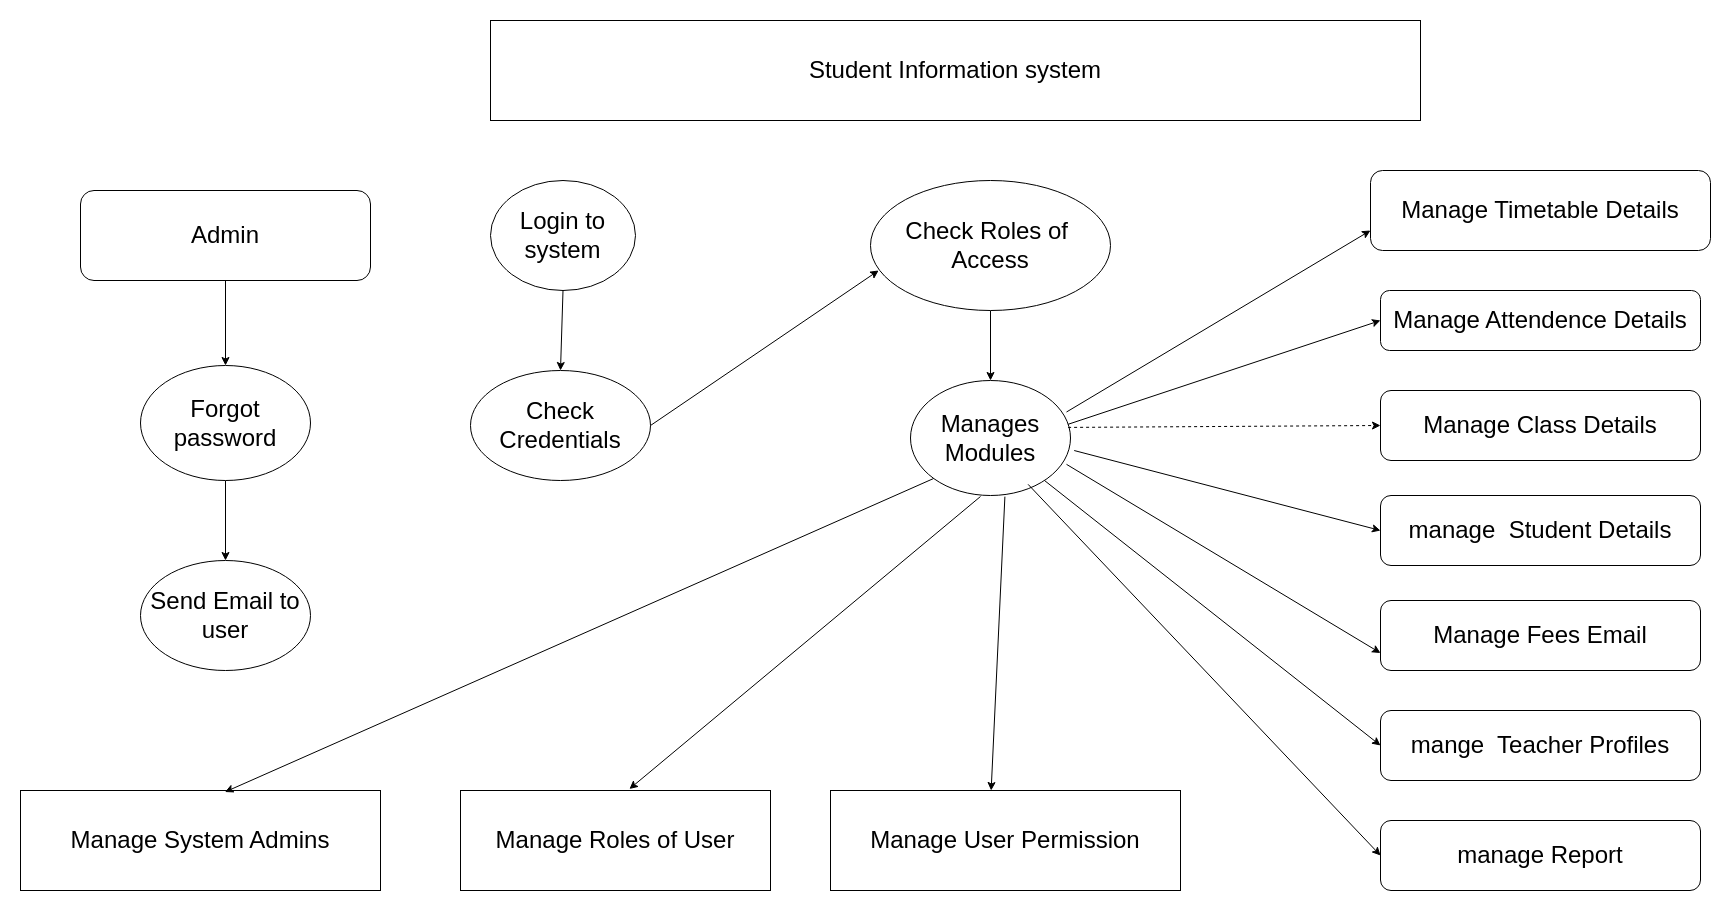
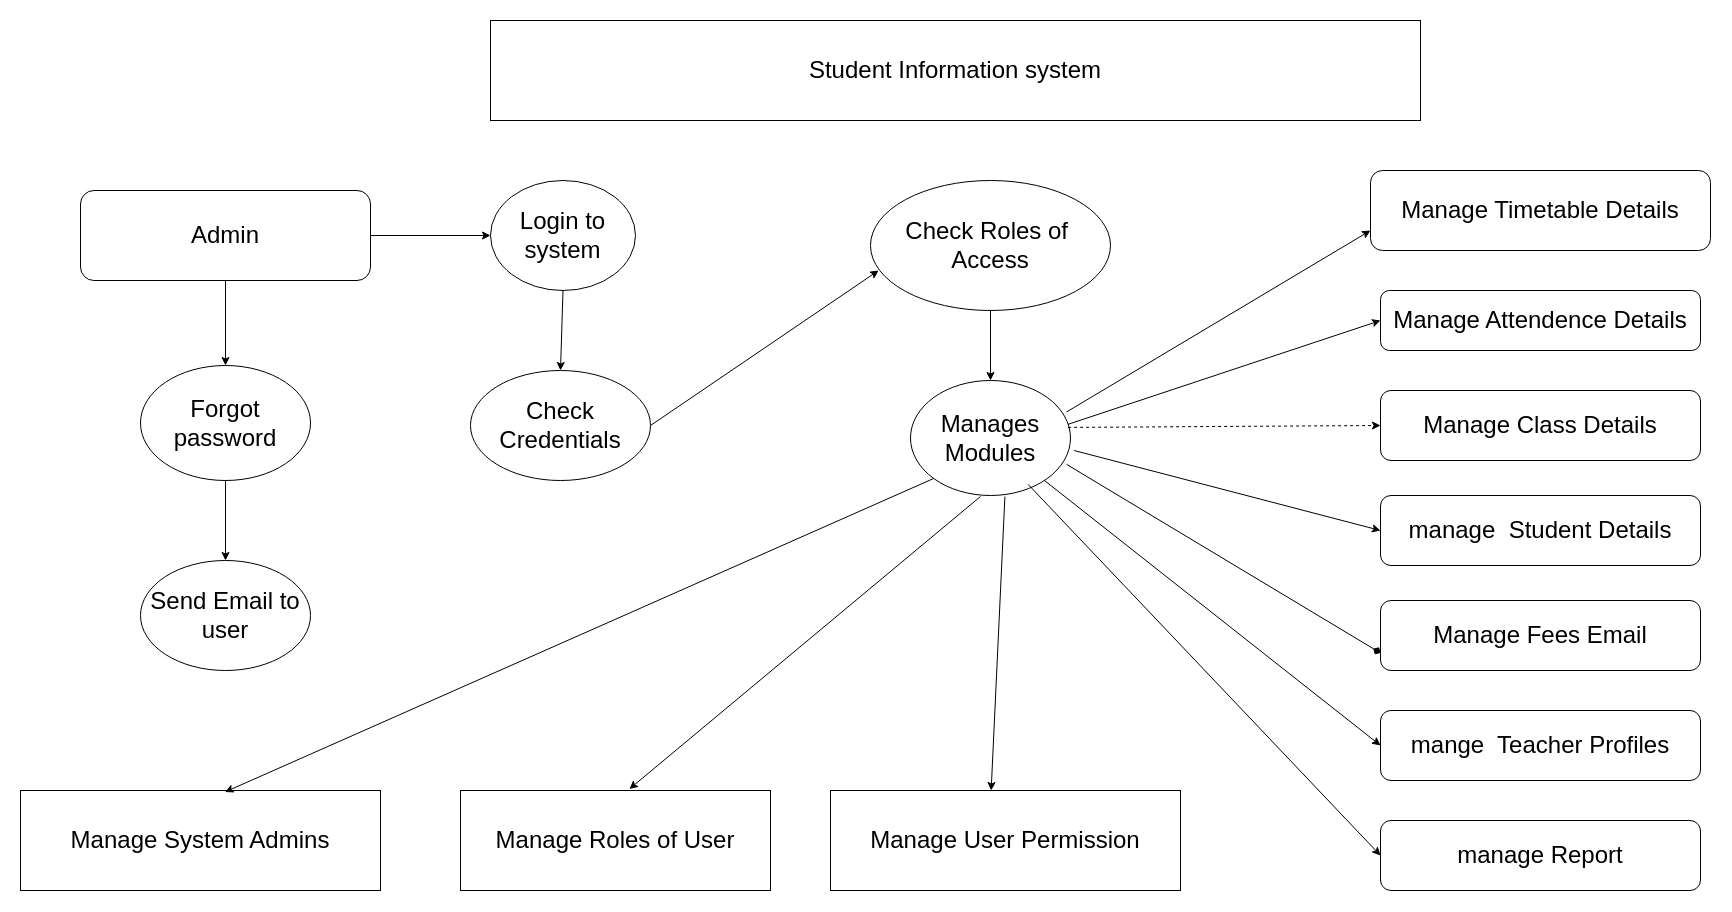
+ <mxCell id="3" value="" style="edgeStyle=orthogonalEdgeStyle;rounded=0;orthogonalLoop=1;jettySize=auto;html=1;" edge="1" parent="1" source="5" target="6"><mxGeometry relative="1" as="geometry" /></mxCell>
- <mxCell id="29" value="" style="edgeStyle=none;orthogonalLoop=1;jettySize=auto;html=1;rounded=0;entryX=0;entryY=0.75;entryDx=0;entryDy=0;exitX=0.975;exitY=0.729;exitDx=0;exitDy=0;exitPerimeter=0;" edge="1" parent="1" source="14" target="22"><mxGeometry width="100" relative="1" as="geometry"><mxPoint x="1200" y="610" as="sourcePoint" /><mxPoint x="1300" y="610" as="targetPoint" /><Array as="points" /></mxGeometry></mxCell>
+ <mxCell id="29" value="" style="edgeStyle=none;orthogonalLoop=1;jettySize=auto;html=1;rounded=0;entryX=0;entryY=0.75;entryDx=0;entryDy=0;exitX=0.975;exitY=0.729;exitDx=0;exitDy=0;exitPerimeter=0;endArrow=diamond;" edge="1" parent="1" source="14" target="22"><mxGeometry width="100" relative="1" as="geometry"><mxPoint x="1200" y="610" as="sourcePoint" /><mxPoint x="1300" y="610" as="targetPoint" /><Array as="points" /></mxGeometry></mxCell>
